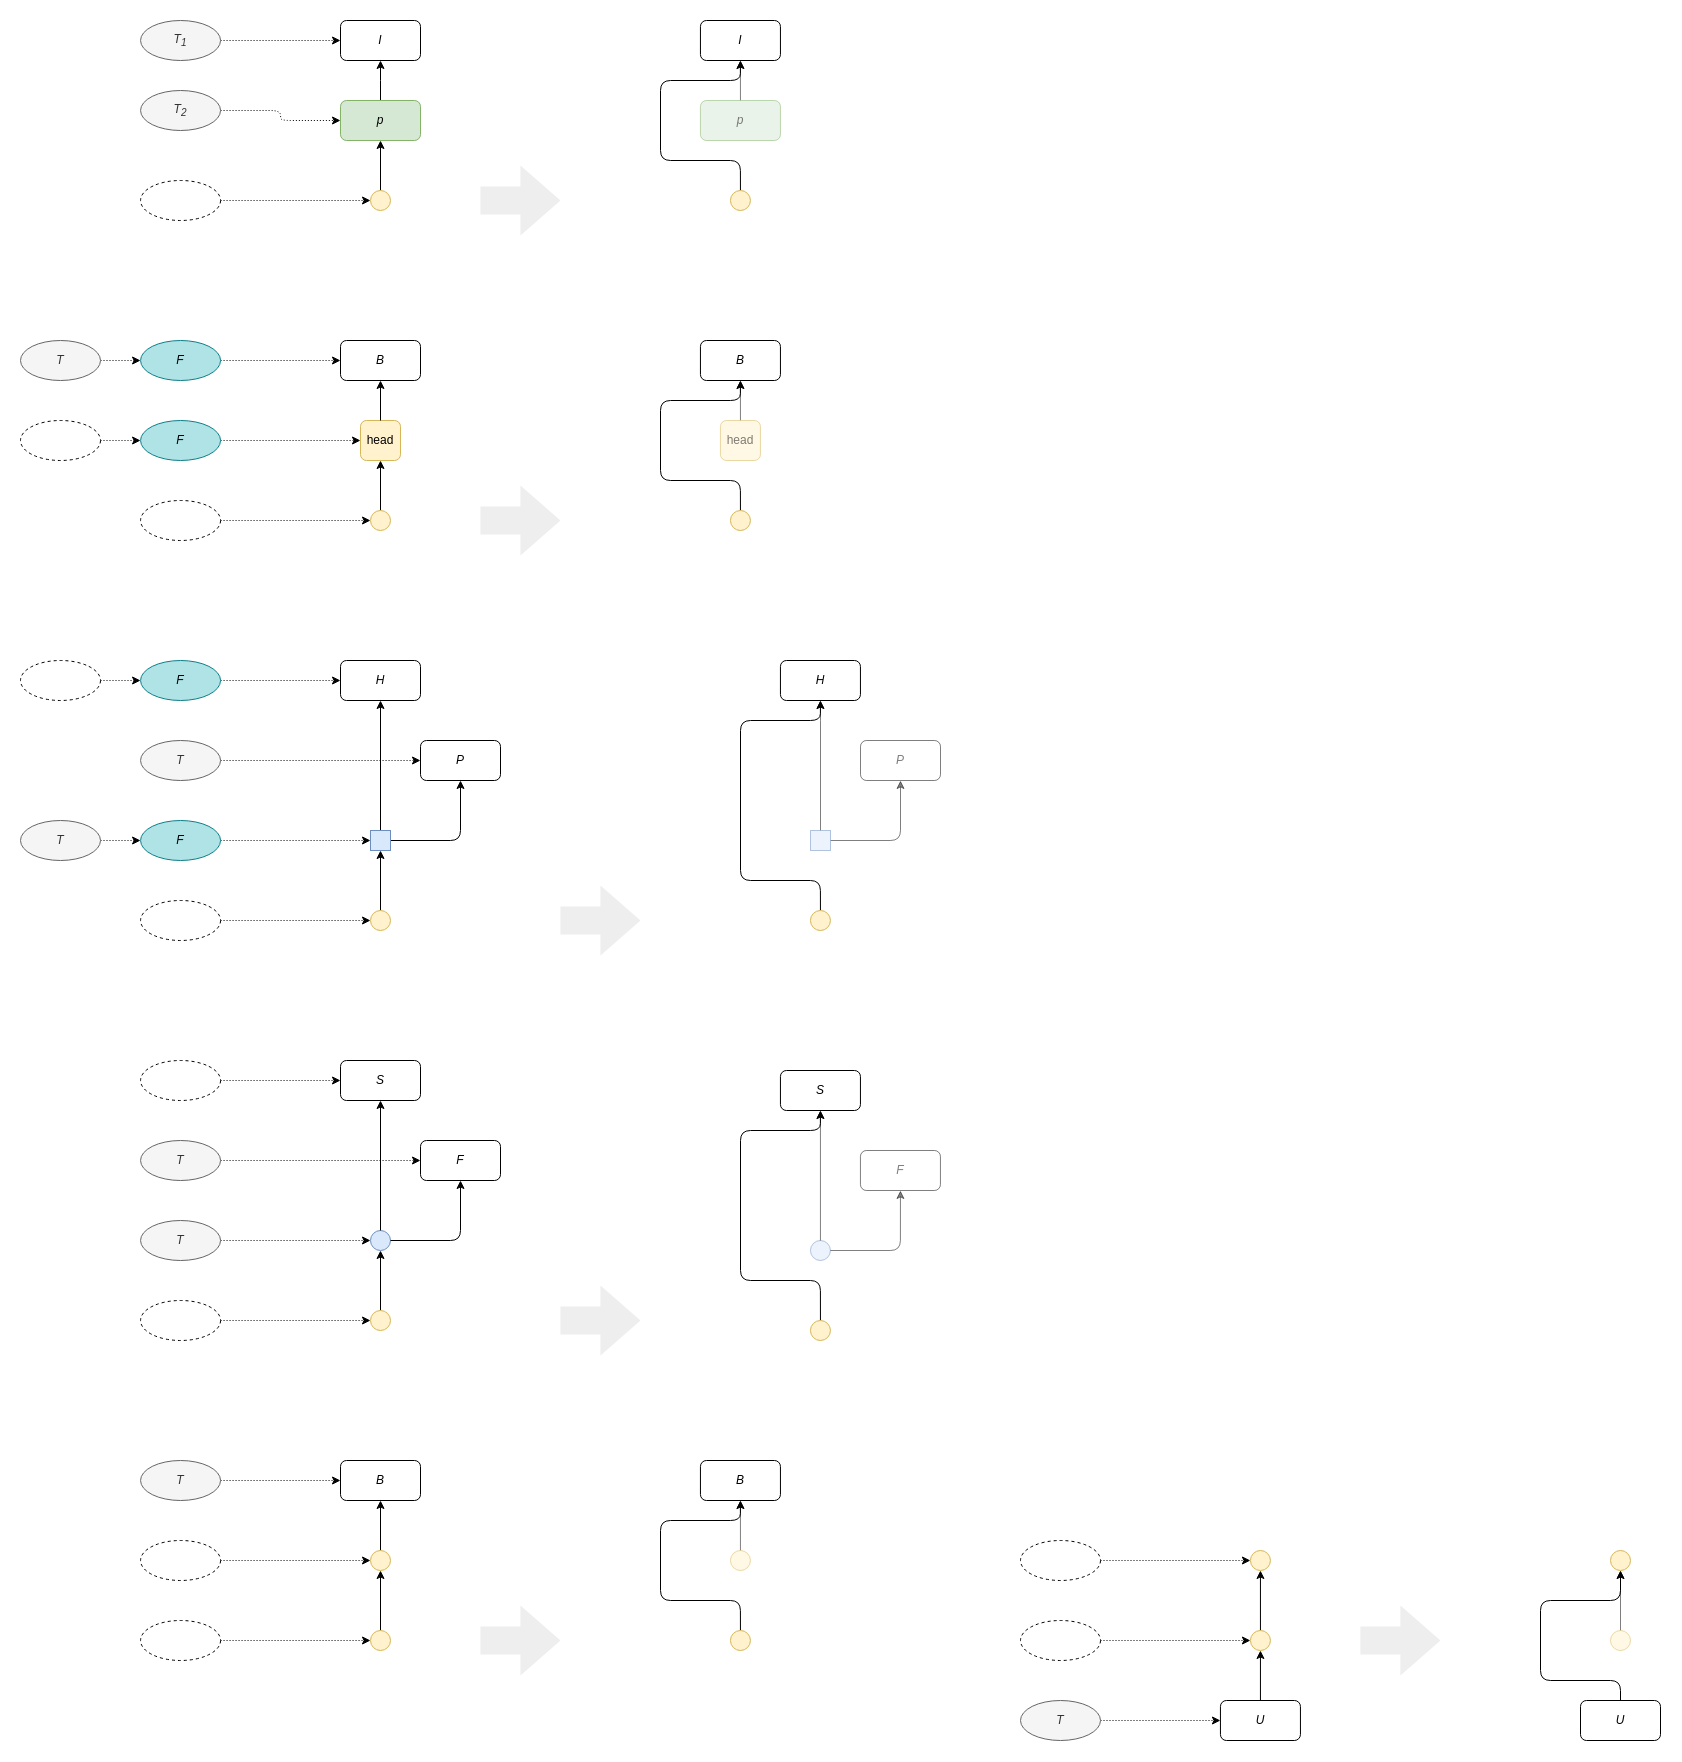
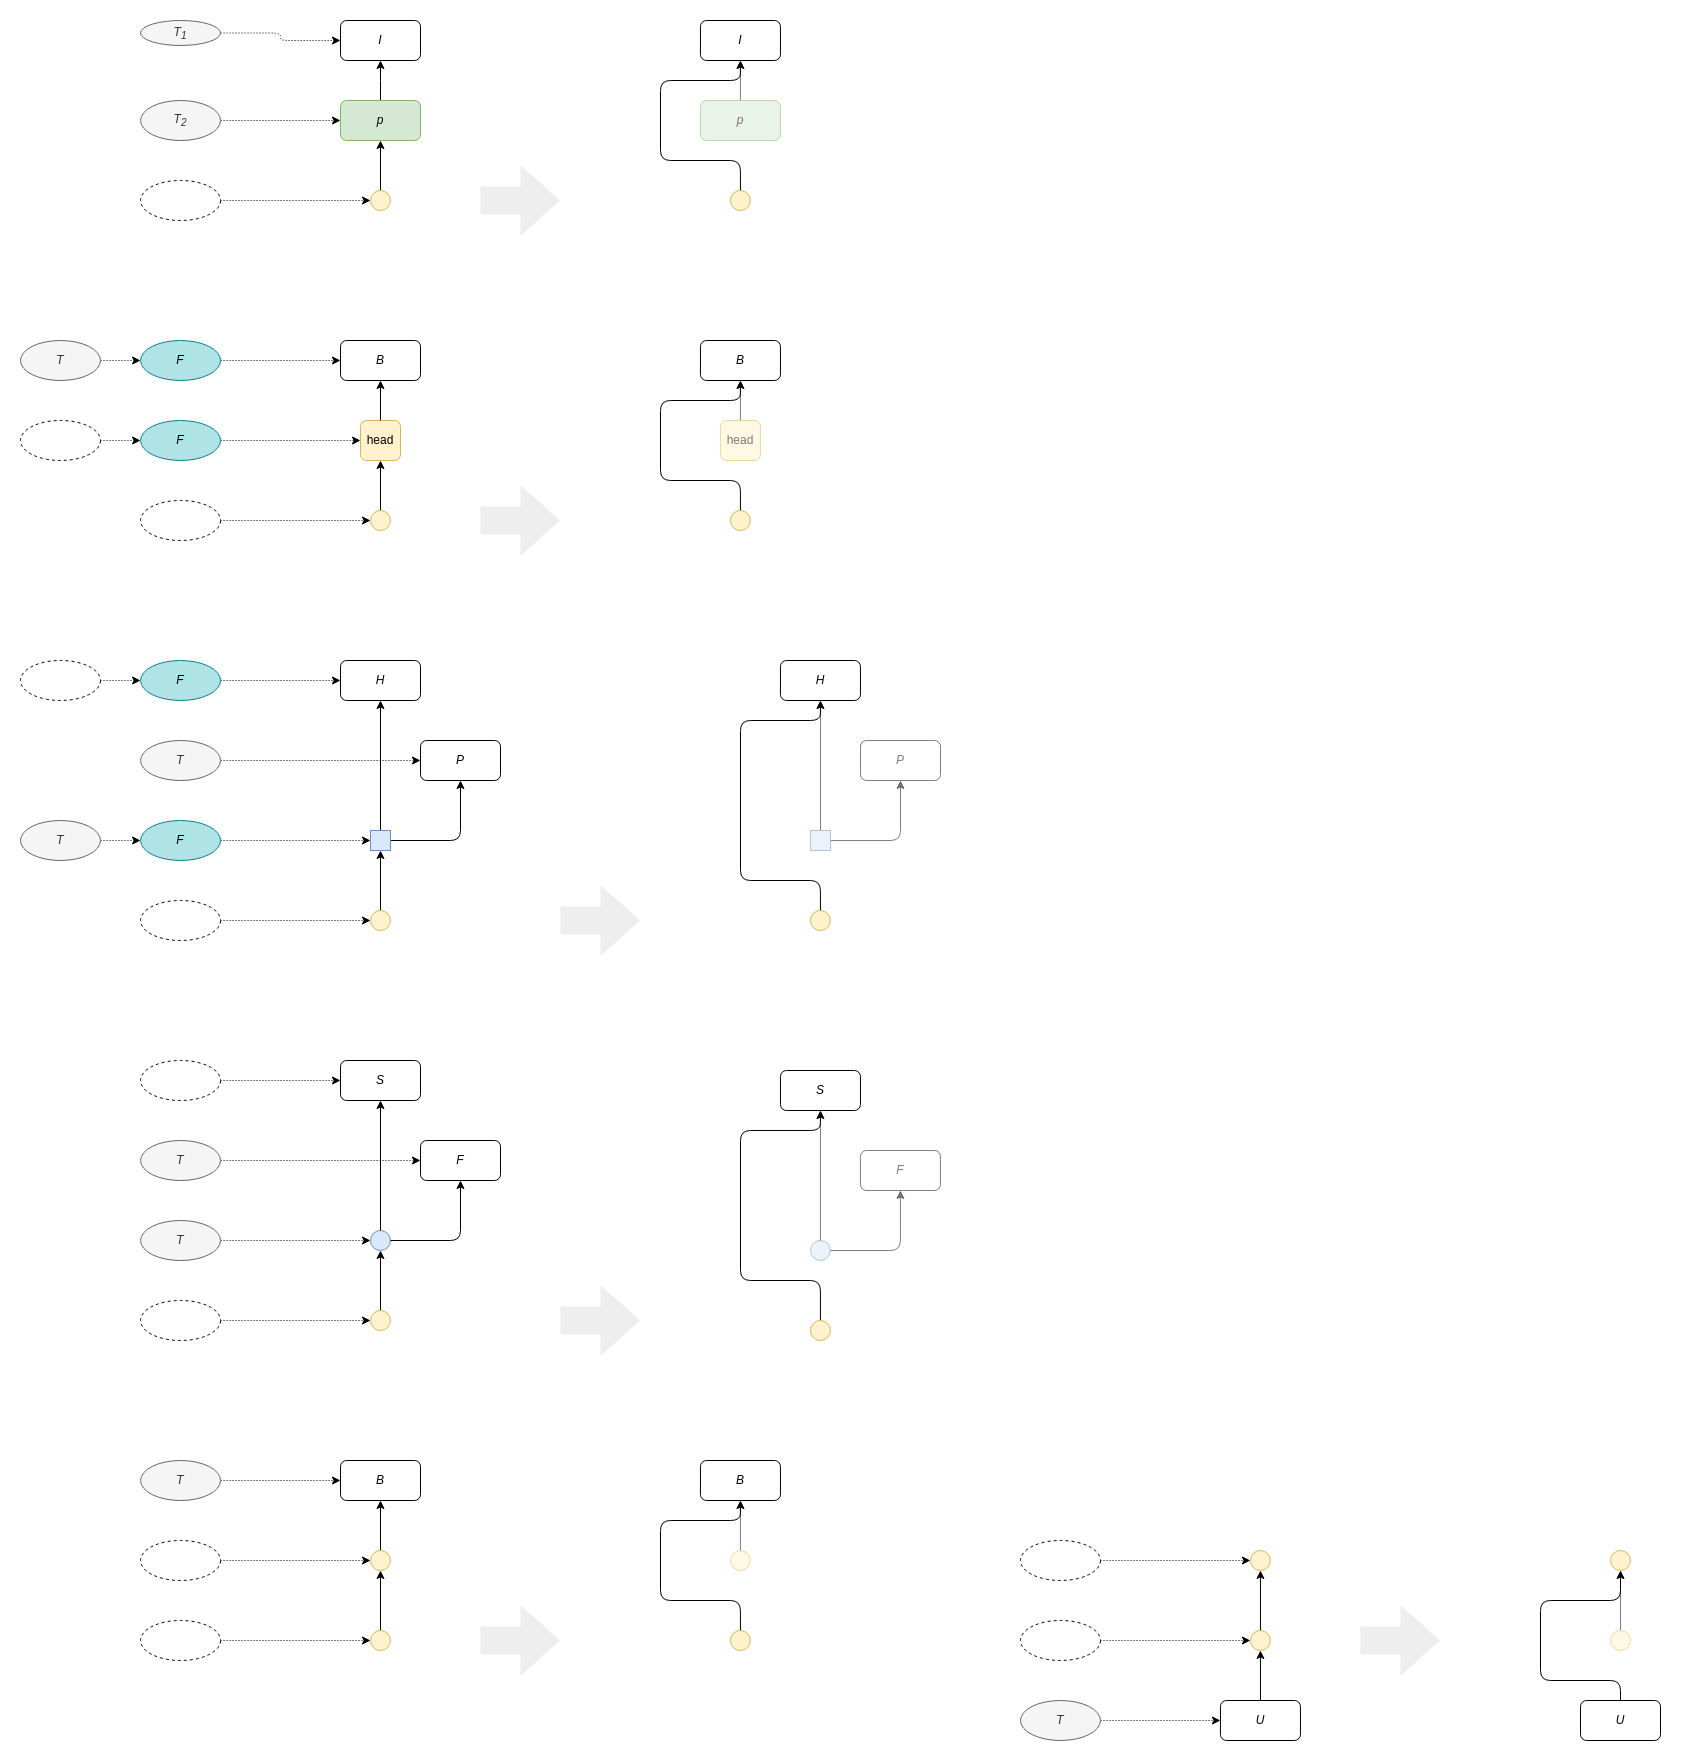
- <mxCell id="68" value="&lt;i&gt;T&lt;sub&gt;1&lt;/sub&gt;&lt;/i&gt;" style="ellipse;whiteSpace=wrap;html=1;fillColor=#f5f5f5;strokeColor=#666666;fontColor=#333333;" vertex="1" parent="1"><mxGeometry x="140.06" y="20" width="80" height="40" as="geometry" /></mxCell>
+ <mxCell id="68" value="&lt;i&gt;T&lt;sub&gt;1&lt;/sub&gt;&lt;/i&gt;" style="ellipse;whiteSpace=wrap;html=1;fillColor=#f5f5f5;strokeColor=#666666;fontColor=#333333;" vertex="1" parent="1"><mxGeometry x="140.06" y="20" width="80" height="25" as="geometry" /></mxCell>
- <mxCell id="70" value="&lt;i&gt;T&lt;sub&gt;2&lt;/sub&gt;&lt;/i&gt;" style="ellipse;whiteSpace=wrap;html=1;fillColor=#f5f5f5;strokeColor=#666666;fontColor=#333333;" vertex="1" parent="1"><mxGeometry x="140.06" y="90" width="80" height="40" as="geometry" /></mxCell>
+ <mxCell id="70" value="&lt;i&gt;T&lt;sub&gt;2&lt;/sub&gt;&lt;/i&gt;" style="ellipse;whiteSpace=wrap;html=1;fillColor=#f5f5f5;strokeColor=#666666;fontColor=#333333;" vertex="1" parent="1"><mxGeometry x="140.06" y="100" width="80" height="40" as="geometry" /></mxCell>
